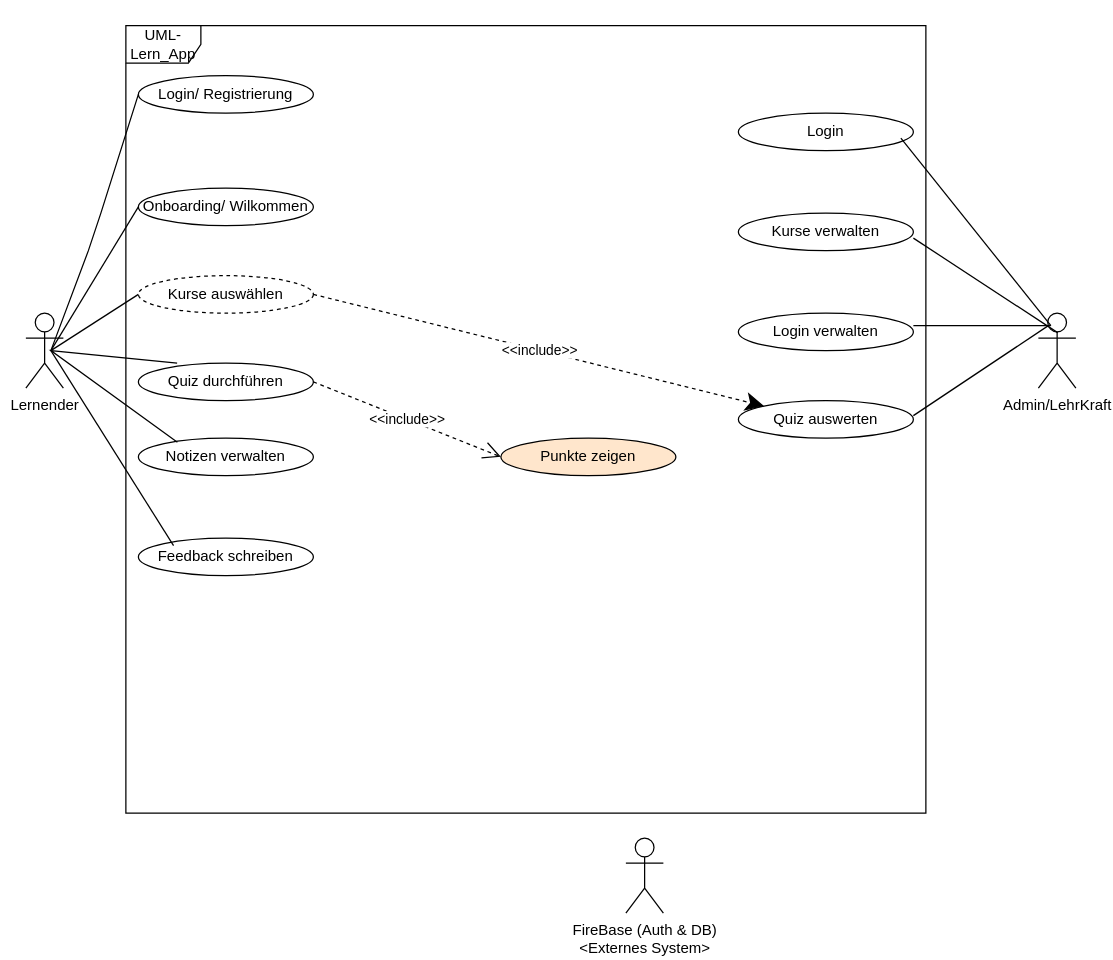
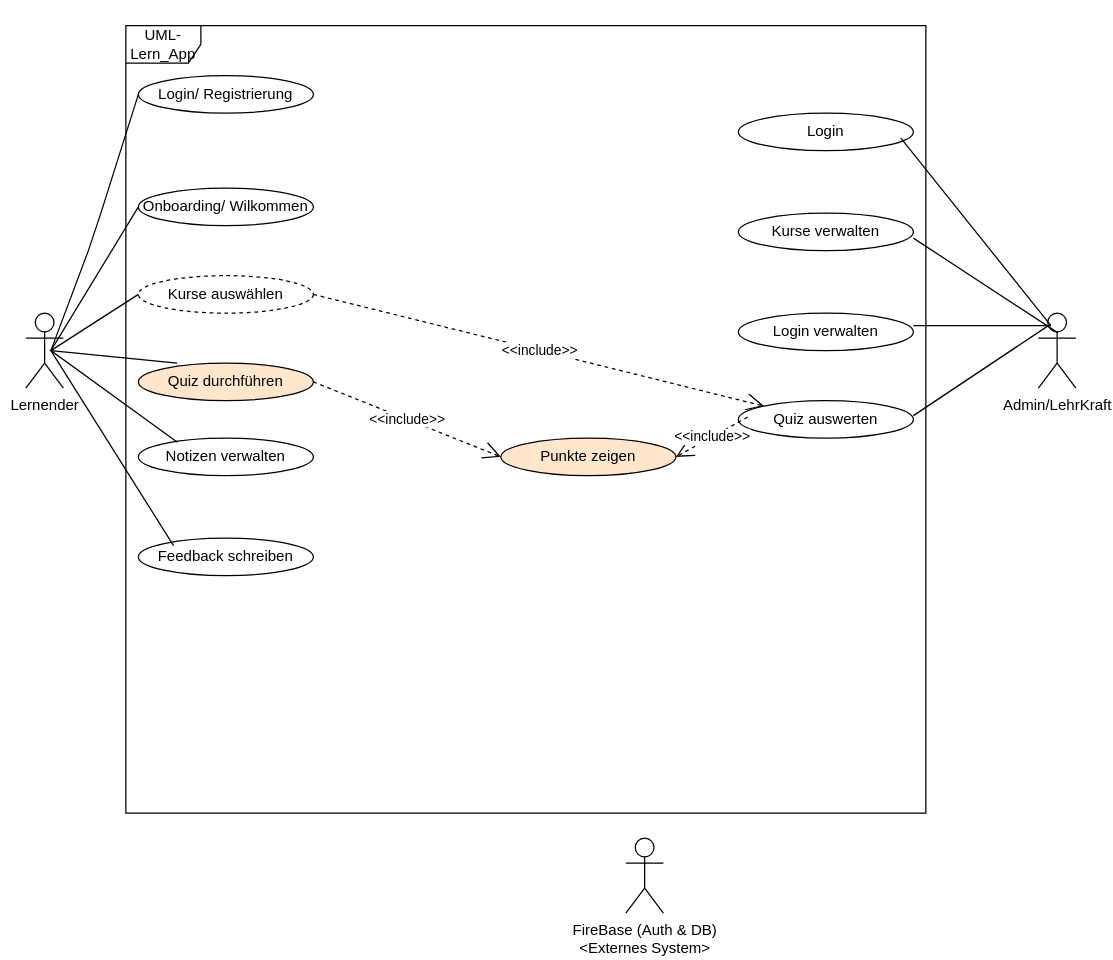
- <mxCell id="9" value="Quiz durchführen" style="ellipse;whiteSpace=wrap;html=1;" parent="1" vertex="1"><mxGeometry x="110" y="290" width="140" height="30" as="geometry" /></mxCell>
+ <mxCell id="9" value="Quiz durchführen" style="ellipse;whiteSpace=wrap;html=1;fillColor=#ffe6cc;" parent="1" vertex="1"><mxGeometry x="110" y="290" width="140" height="30" as="geometry" /></mxCell>
- <mxCell id="27" value="&amp;lt;&amp;lt;include&amp;gt;&amp;gt;" style="endArrow=classic;endSize=12;dashed=1;html=1;rounded=0;entryX=0;entryY=0;entryDx=0;entryDy=0;exitX=1;exitY=0.5;exitDx=0;exitDy=0;" parent="1" source="8" target="15" edge="1"><mxGeometry width="160" relative="1" as="geometry"><mxPoint x="400" y="270" as="sourcePoint" /><mxPoint x="550" y="330" as="targetPoint" /></mxGeometry></mxCell>
+ <mxCell id="27" value="&amp;lt;&amp;lt;include&amp;gt;&amp;gt;" style="endArrow=open;endSize=12;dashed=1;html=1;rounded=0;entryX=0;entryY=0;entryDx=0;entryDy=0;exitX=1;exitY=0.5;exitDx=0;exitDy=0;" parent="1" source="8" target="15" edge="1"><mxGeometry width="160" relative="1" as="geometry"><mxPoint x="400" y="270" as="sourcePoint" /><mxPoint x="550" y="330" as="targetPoint" /></mxGeometry></mxCell>
+ <mxCell id="25" value="&amp;lt;&amp;lt;include&amp;gt;&amp;gt;" style="endArrow=open;endSize=12;dashed=1;html=1;rounded=0;entryX=1;entryY=0.5;entryDx=0;entryDy=0;exitX=0.053;exitY=0.44;exitDx=0;exitDy=0;exitPerimeter=0;" parent="1" source="15" target="16" edge="1"><mxGeometry width="160" relative="1" as="geometry"><mxPoint x="350" y="230" as="sourcePoint" /><mxPoint x="510" y="230" as="targetPoint" /></mxGeometry></mxCell>
